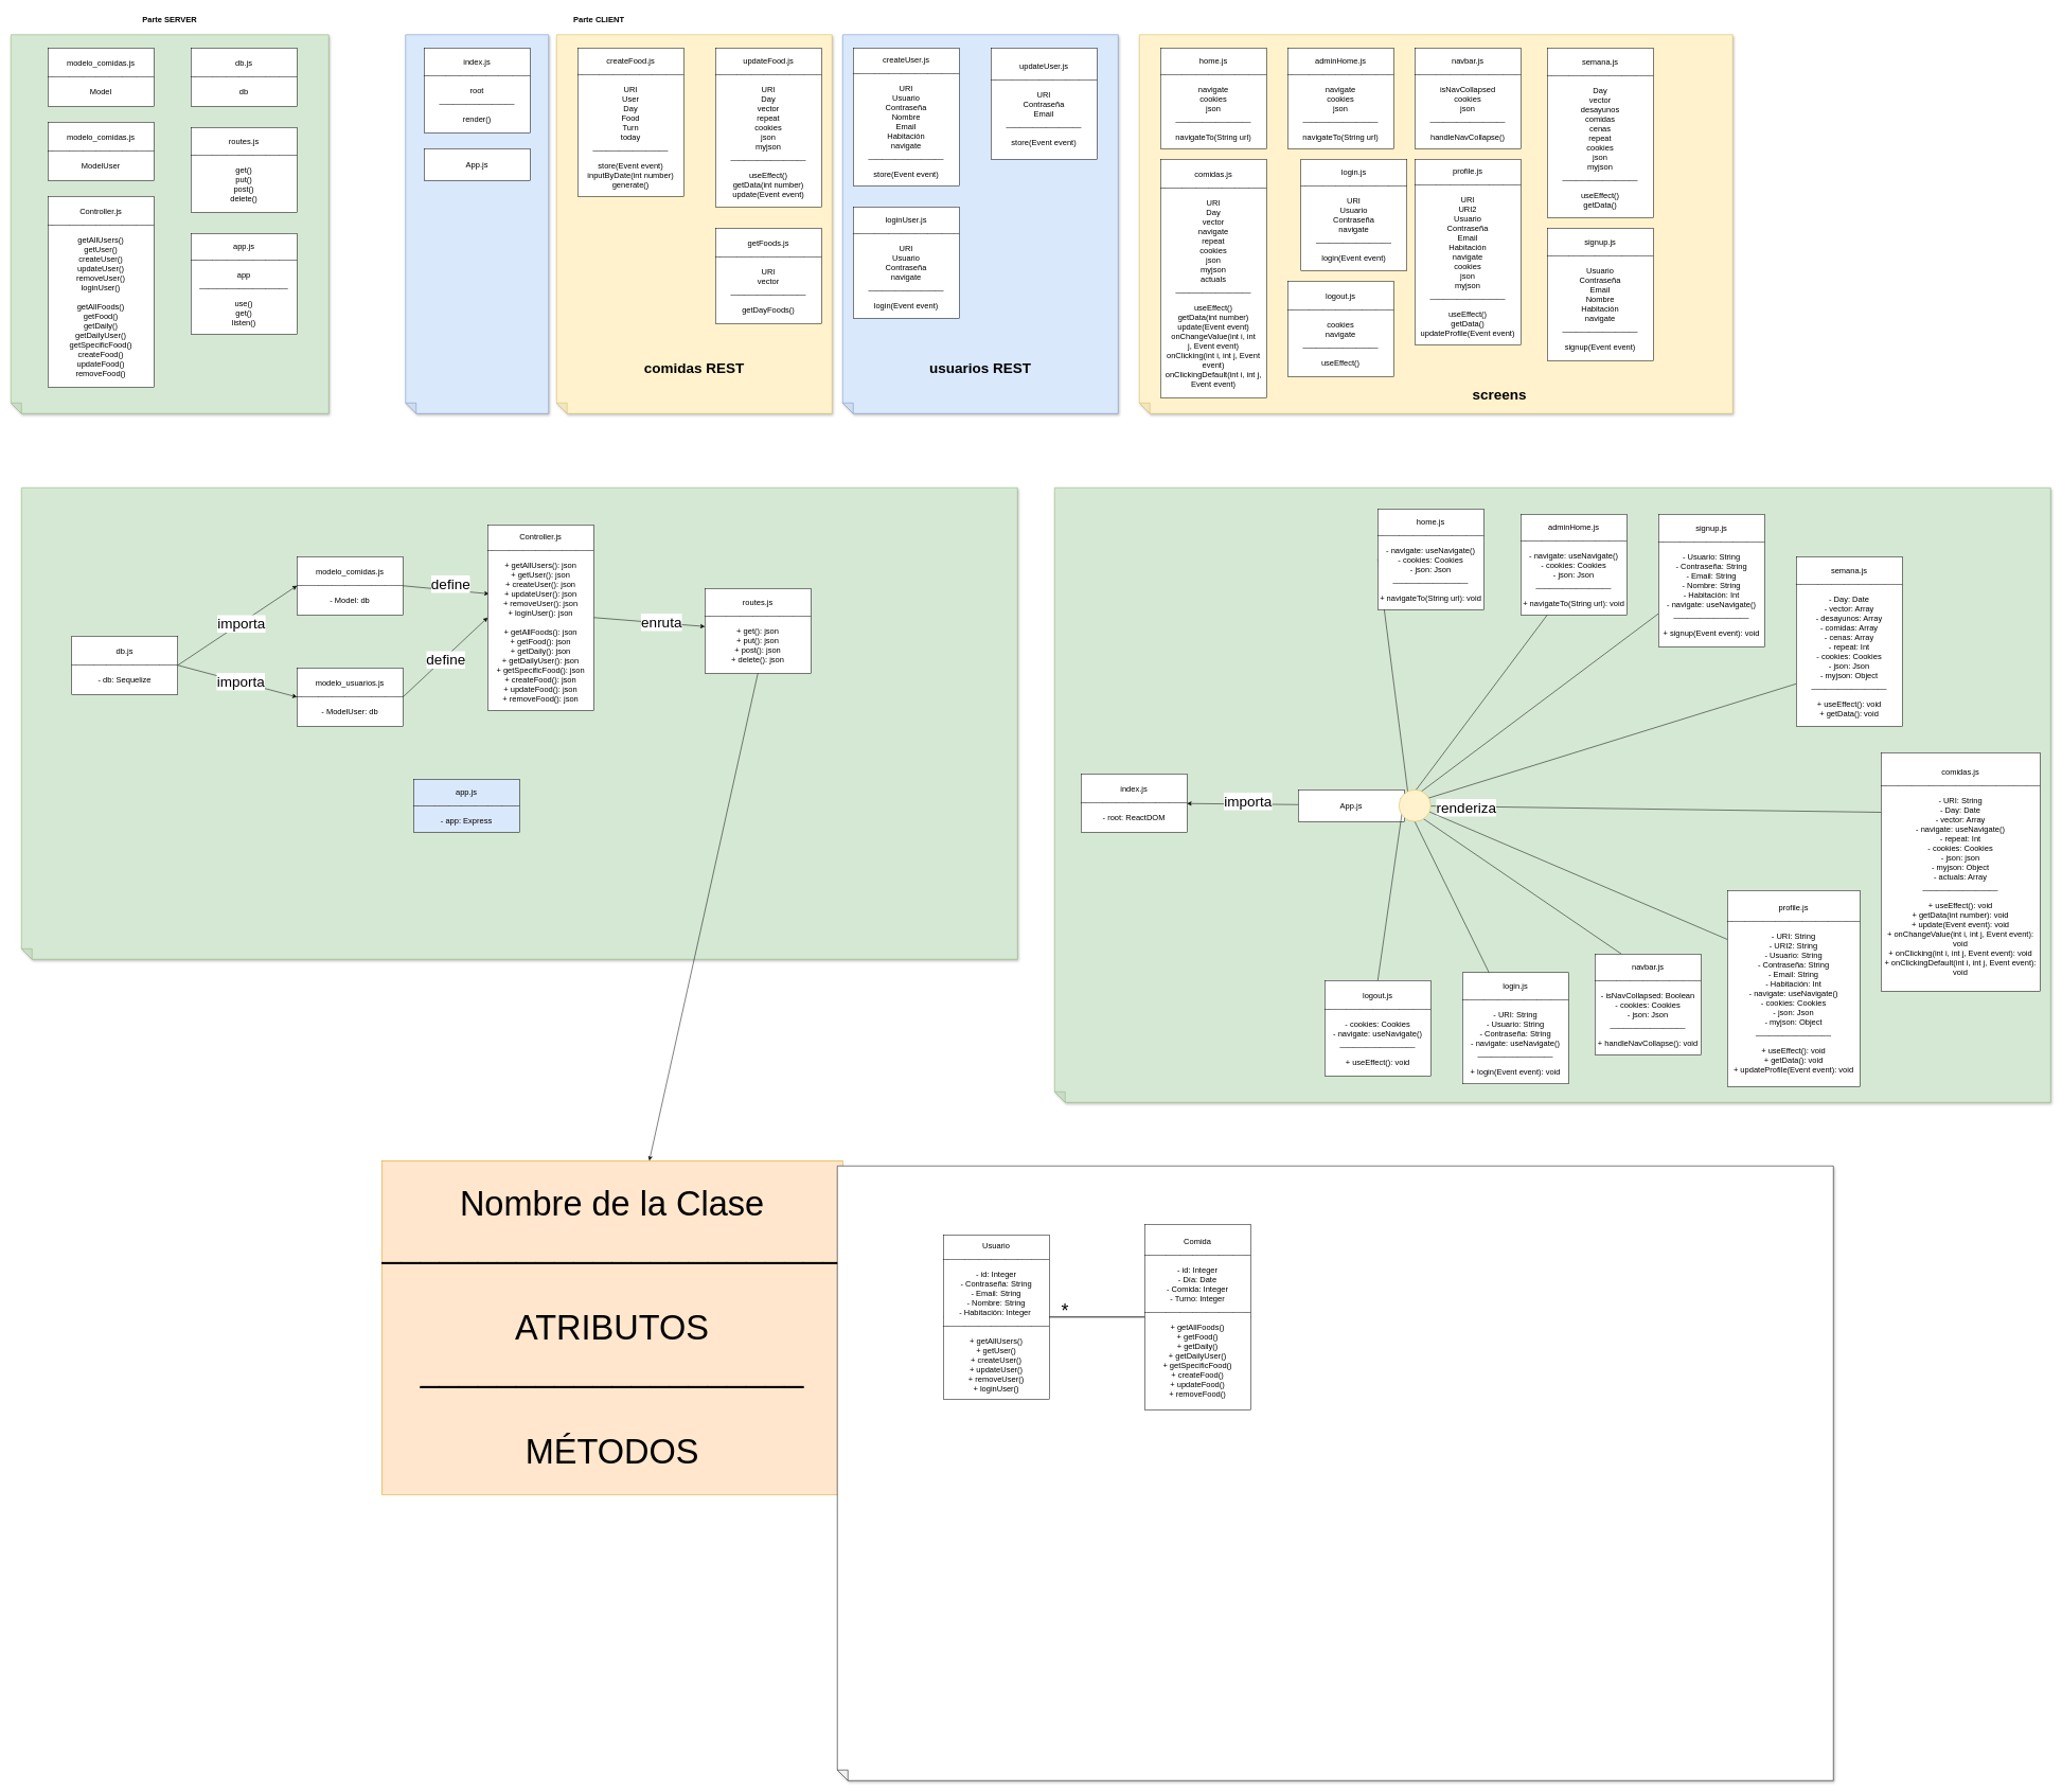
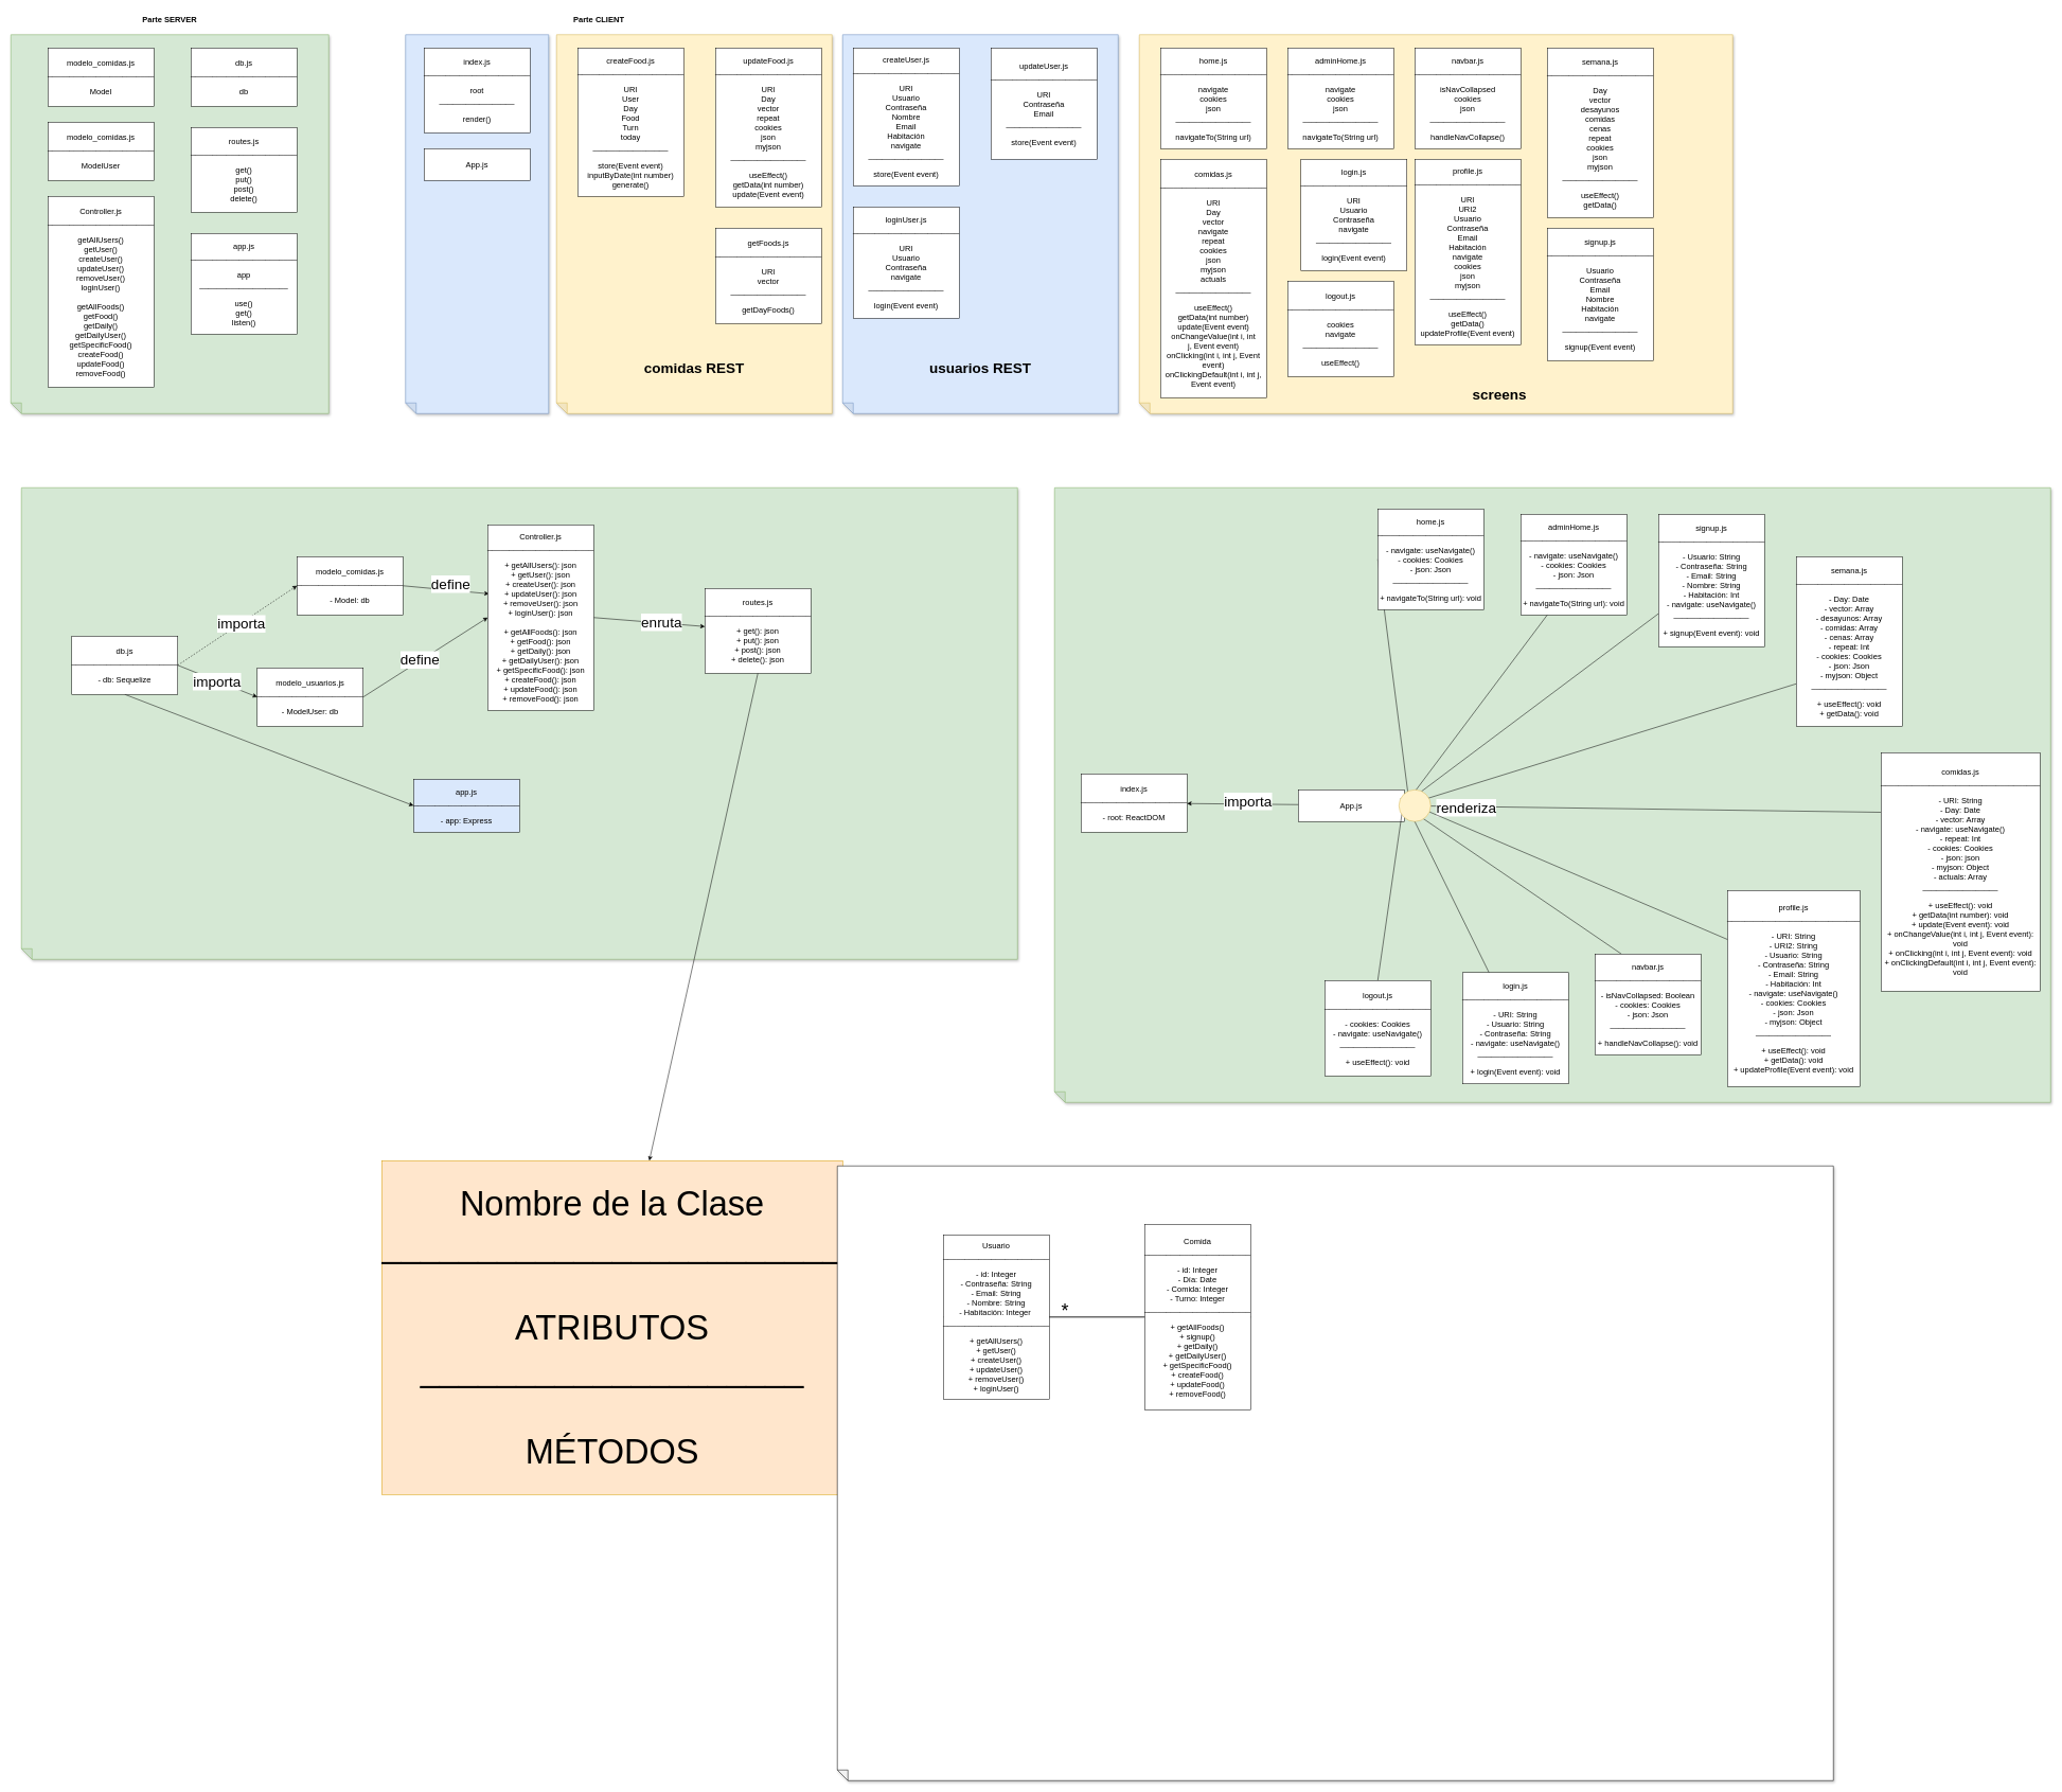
- <mxCell id="42" style="edgeStyle=none;html=1;exitX=1;exitY=0.5;exitDx=0;exitDy=0;entryX=0;entryY=0.5;entryDx=0;entryDy=0;fontSize=27;" edge="1" parent="1" source="47" target="38"><mxGeometry relative="1" as="geometry" /></mxCell>
+ <mxCell id="42" style="edgeStyle=none;html=1;exitX=1;exitY=0.5;exitDx=0;exitDy=0;entryX=0;entryY=0.5;entryDx=0;entryDy=0;fontSize=27;dashed=1;" edge="1" parent="1" source="47" target="38"><mxGeometry relative="1" as="geometry" /></mxCell>
- <mxCell id="41" value="modelo_usuarios.js&lt;br&gt;________________________&lt;br&gt;&lt;br&gt;- ModelUser: db" style="whiteSpace=wrap;html=1;rounded=0;labelBackgroundColor=none;labelBorderColor=none;strokeWidth=1;fontSize=15;" vertex="1" parent="1"><mxGeometry x="560" y="1260" width="200" height="110" as="geometry" /></mxCell>
+ <mxCell id="41" value="modelo_usuarios.js&lt;br&gt;________________________&lt;br&gt;&lt;br&gt;- ModelUser: db" style="whiteSpace=wrap;html=1;rounded=0;labelBackgroundColor=none;labelBorderColor=none;strokeWidth=1;fontSize=15;" vertex="1" parent="1"><mxGeometry x="485" y="1260" width="200" height="110" as="geometry" /></mxCell>
+ <mxCell id="46" style="edgeStyle=none;html=1;exitX=0.5;exitY=1;exitDx=0;exitDy=0;entryX=0;entryY=0.5;entryDx=0;entryDy=0;fontSize=27;" edge="1" parent="1" source="47" target="53"><mxGeometry relative="1" as="geometry" /></mxCell>
- <mxCell id="83" value="Comida&lt;br&gt;________________________&lt;br&gt;&lt;br&gt;- id: Integer&lt;br&gt;- Día: Date&lt;br&gt;- Comida: Integer&lt;br&gt;- Turno: Integer&lt;br&gt;________________________&lt;br&gt;&lt;br&gt;+ getAllFoods()&lt;br&gt;+ getFood()&lt;br&gt;+ getDaily()&lt;br&gt;+ getDailyUser()&lt;br&gt;+ getSpecificFood()&lt;br&gt;+ createFood()&lt;br&gt;+ updateFood()&lt;br&gt;+ removeFood()" style="whiteSpace=wrap;html=1;rounded=0;labelBackgroundColor=none;labelBorderColor=none;strokeWidth=1;fontSize=15;" vertex="1" parent="1"><mxGeometry x="2160" y="2310" width="200" height="350" as="geometry" /></mxCell>
+ <mxCell id="83" value="Comida&lt;br&gt;________________________&lt;br&gt;&lt;br&gt;- id: Integer&lt;br&gt;- Día: Date&lt;br&gt;- Comida: Integer&lt;br&gt;- Turno: Integer&lt;br&gt;________________________&lt;br&gt;&lt;br&gt;+ getAllFoods()&lt;br&gt;+ signup()&lt;br&gt;+ getDaily()&lt;br&gt;+ getDailyUser()&lt;br&gt;+ getSpecificFood()&lt;br&gt;+ createFood()&lt;br&gt;+ updateFood()&lt;br&gt;+ removeFood()" style="whiteSpace=wrap;html=1;rounded=0;labelBackgroundColor=none;labelBorderColor=none;strokeWidth=1;fontSize=15;" vertex="1" parent="1"><mxGeometry x="2160" y="2310" width="200" height="350" as="geometry" /></mxCell>
